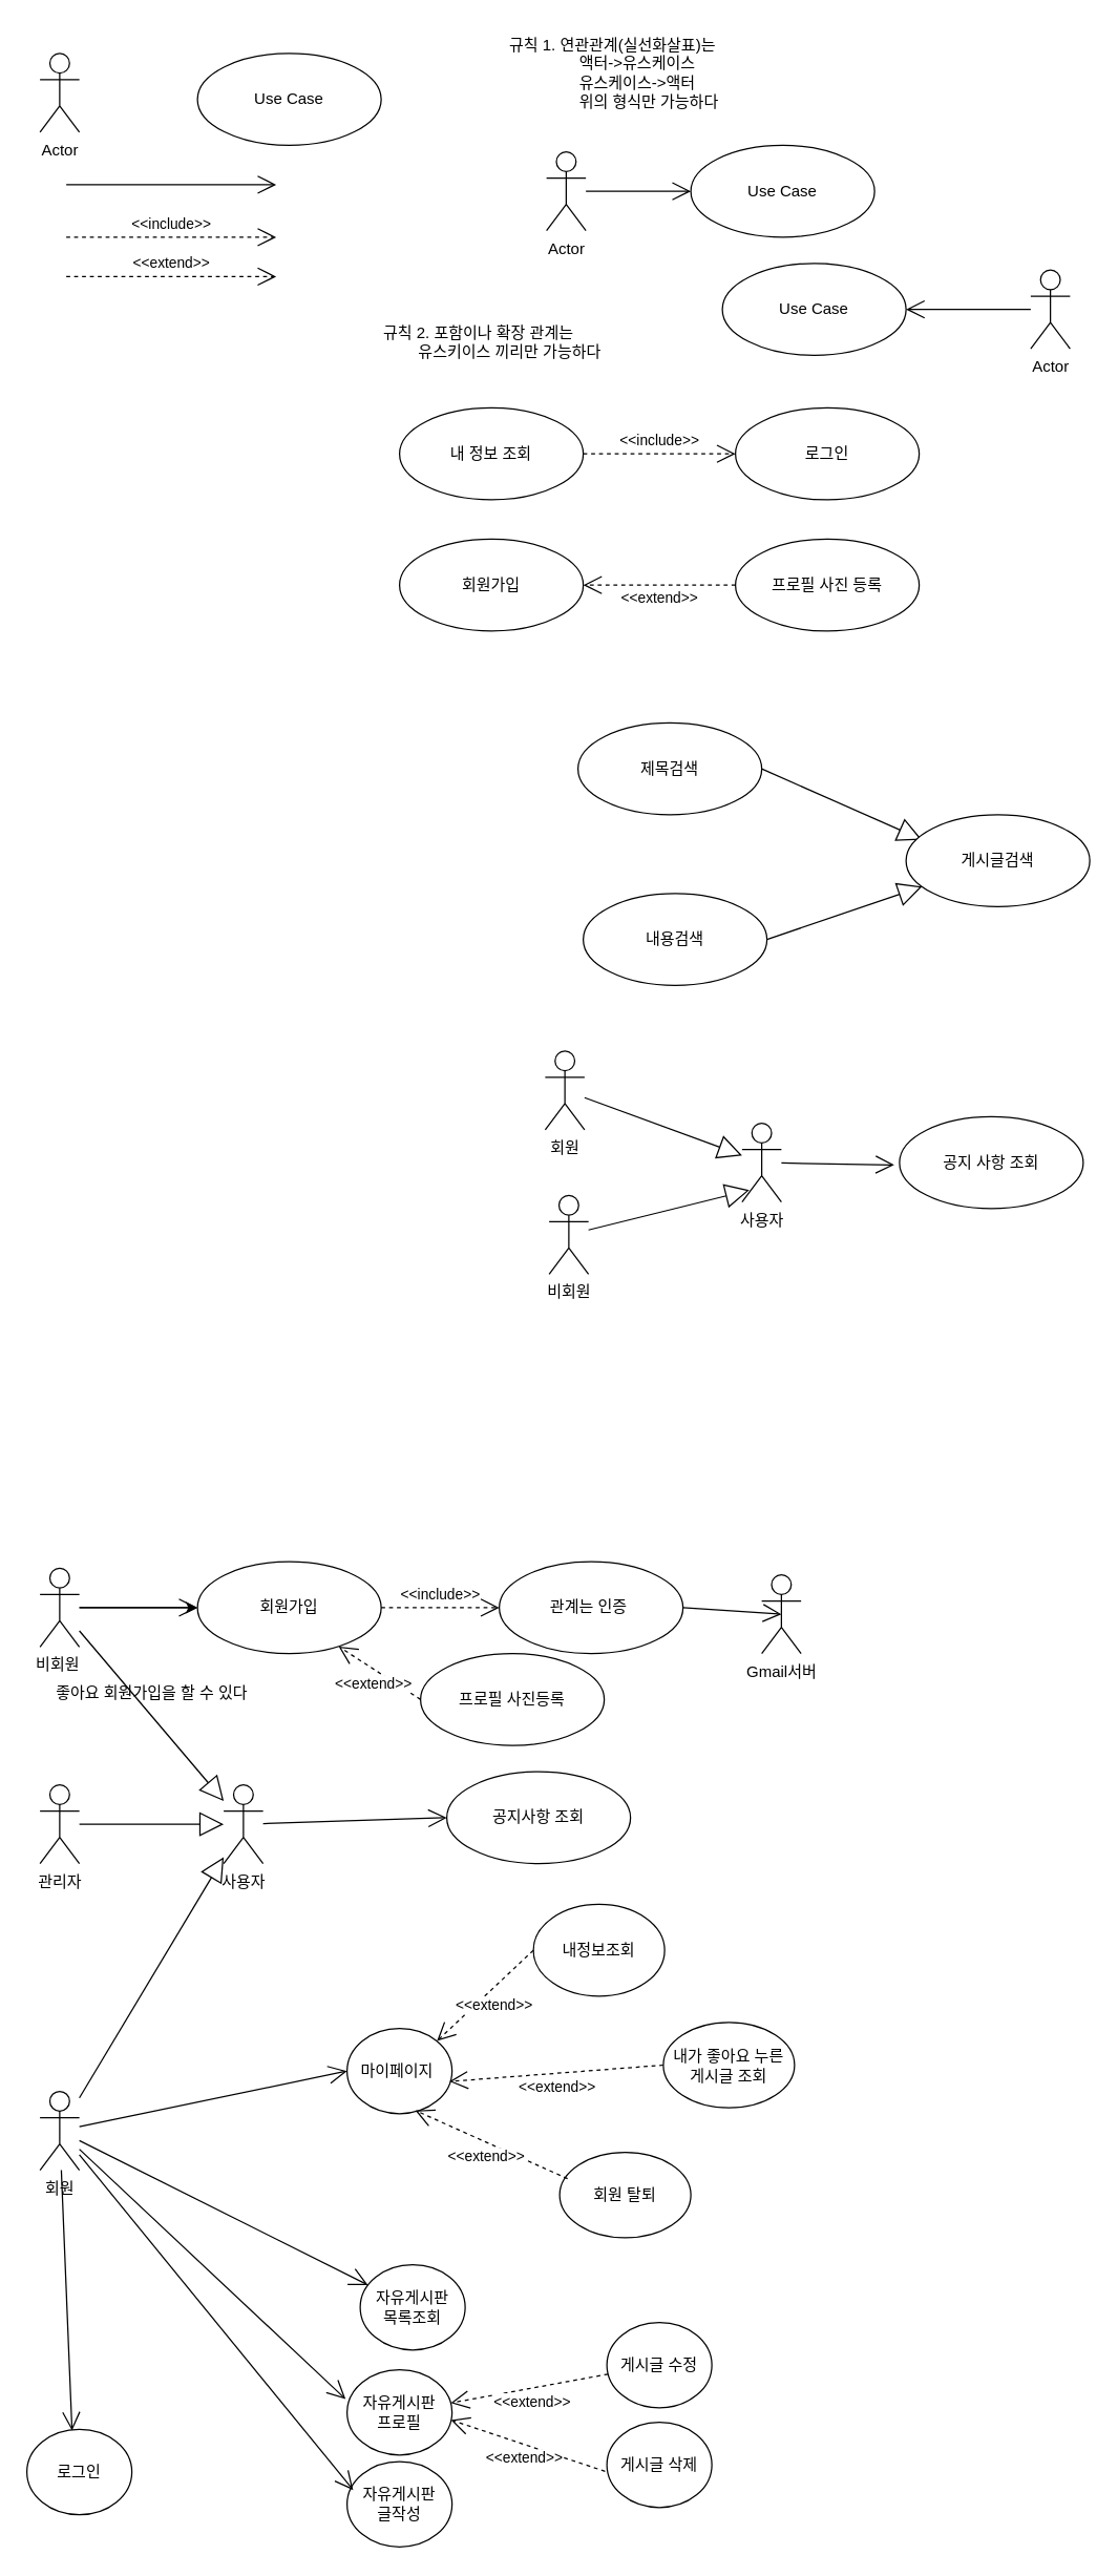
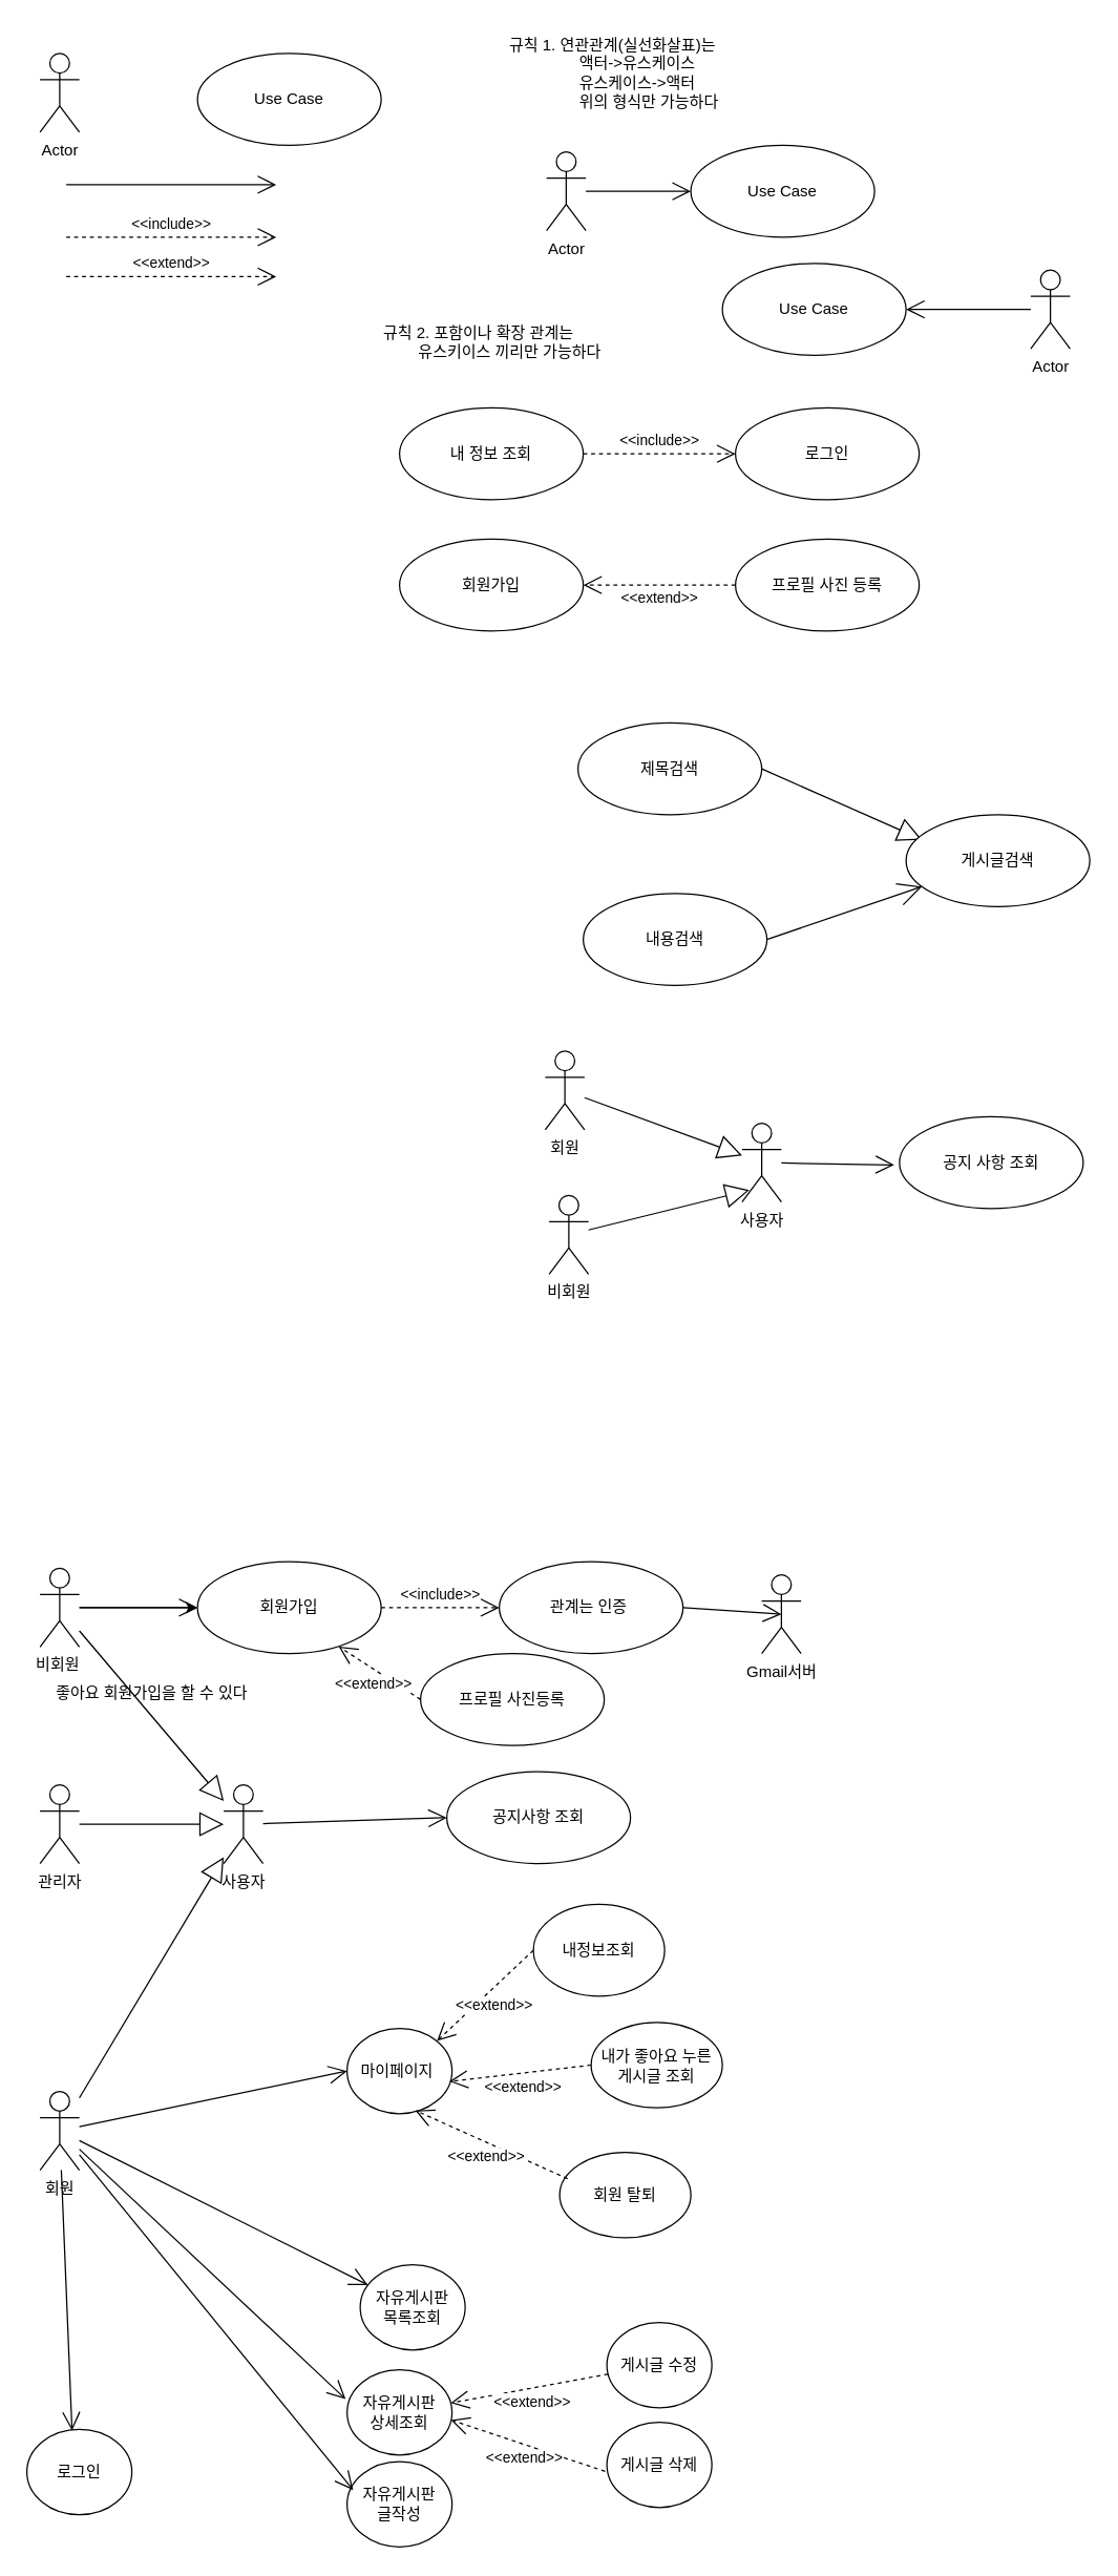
- <mxCell id="25" value="" style="endArrow=block;endSize=16;endFill=0;html=1;rounded=0;exitX=1;exitY=0.5;exitDx=0;exitDy=0;" edge="1" parent="1" source="23" target="24"><mxGeometry width="160" relative="1" as="geometry"><mxPoint x="600" y="710" as="sourcePoint" /><mxPoint x="700" y="770" as="targetPoint" /></mxGeometry></mxCell>
+ <mxCell id="25" value="" style="endArrow=open;endSize=16;endFill=0;html=1;rounded=0;exitX=1;exitY=0.5;exitDx=0;exitDy=0;" edge="1" parent="1" source="23" target="24"><mxGeometry width="160" relative="1" as="geometry"><mxPoint x="600" y="710" as="sourcePoint" /><mxPoint x="700" y="770" as="targetPoint" /></mxGeometry></mxCell>
- <mxCell id="55" value="내가 좋아요 누른 게시글 조회" style="ellipse;whiteSpace=wrap;html=1;" vertex="1" parent="1"><mxGeometry x="505" y="1540" width="100" height="65" as="geometry" /></mxCell>
+ <mxCell id="55" value="내가 좋아요 누른 게시글 조회" style="ellipse;whiteSpace=wrap;html=1;" vertex="1" parent="1"><mxGeometry x="450" y="1540" width="100" height="65" as="geometry" /></mxCell>
- <mxCell id="61" value="자유게시판&lt;br&gt;프로필" style="ellipse;whiteSpace=wrap;html=1;" vertex="1" parent="1"><mxGeometry x="264" y="1804.5" width="80" height="65" as="geometry" /></mxCell>
+ <mxCell id="61" value="자유게시판&lt;br&gt;상세조회" style="ellipse;whiteSpace=wrap;html=1;" vertex="1" parent="1"><mxGeometry x="264" y="1804.5" width="80" height="65" as="geometry" /></mxCell>
